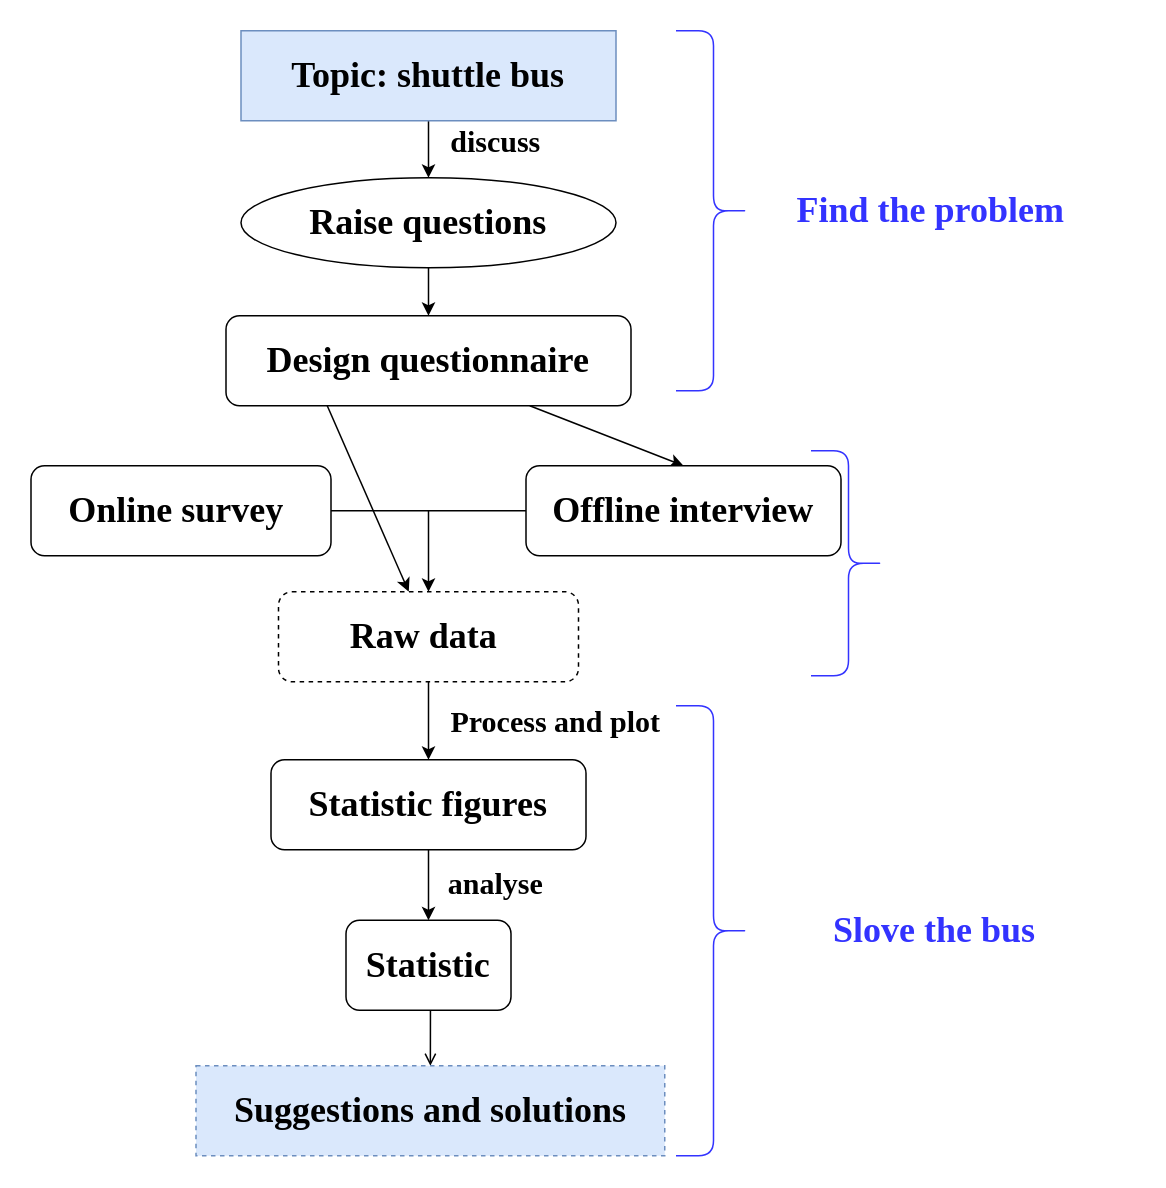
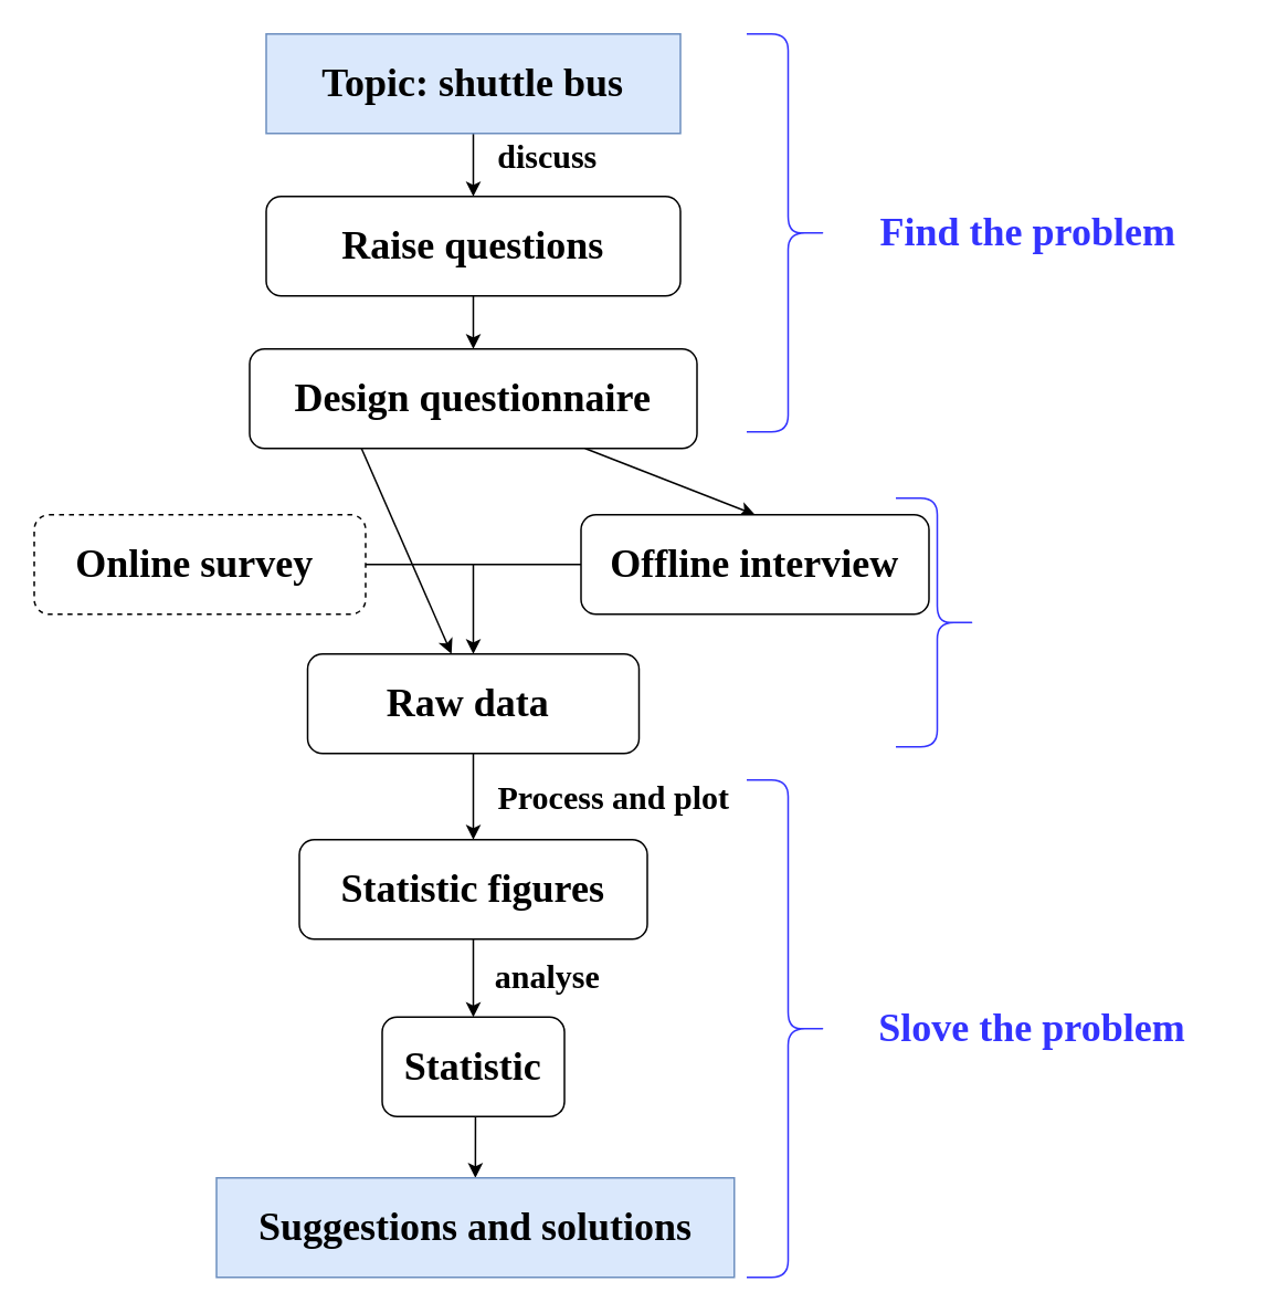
- <mxCell id="5" value="&lt;h1&gt;&lt;font face=&quot;Comic Sans MS&quot;&gt;Raise questions&lt;/font&gt;&lt;br&gt;&lt;/h1&gt;" style="ellipse;whiteSpace=wrap;html=1;" parent="1" vertex="1"><mxGeometry x="160" y="118" width="250" height="60" as="geometry" /></mxCell>
+ <mxCell id="5" value="&lt;h1&gt;&lt;font face=&quot;Comic Sans MS&quot;&gt;Raise questions&lt;/font&gt;&lt;br&gt;&lt;/h1&gt;" style="rounded=1;whiteSpace=wrap;html=1;" parent="1" vertex="1"><mxGeometry x="160" y="118" width="250" height="60" as="geometry" /></mxCell>
- <mxCell id="10" value="&lt;h1&gt;&lt;font face=&quot;Comic Sans MS&quot;&gt;Online survey&amp;nbsp;&lt;/font&gt;&lt;br&gt;&lt;/h1&gt;" style="rounded=1;whiteSpace=wrap;html=1;" parent="1" vertex="1"><mxGeometry x="20" y="310" width="200" height="60" as="geometry" /></mxCell>
+ <mxCell id="10" value="&lt;h1&gt;&lt;font face=&quot;Comic Sans MS&quot;&gt;Online survey&amp;nbsp;&lt;/font&gt;&lt;br&gt;&lt;/h1&gt;" style="rounded=1;whiteSpace=wrap;html=1;dashed=1;" parent="1" vertex="1"><mxGeometry x="20" y="310" width="200" height="60" as="geometry" /></mxCell>
- <mxCell id="13" value="&lt;h1&gt;&lt;font face=&quot;Comic Sans MS&quot;&gt;Raw data&amp;nbsp;&lt;/font&gt;&lt;br&gt;&lt;/h1&gt;" style="rounded=1;whiteSpace=wrap;html=1;dashed=1;" parent="1" vertex="1"><mxGeometry x="185" y="394" width="200" height="60" as="geometry" /></mxCell>
+ <mxCell id="13" value="&lt;h1&gt;&lt;font face=&quot;Comic Sans MS&quot;&gt;Raw data&amp;nbsp;&lt;/font&gt;&lt;br&gt;&lt;/h1&gt;" style="rounded=1;whiteSpace=wrap;html=1;" parent="1" vertex="1"><mxGeometry x="185" y="394" width="200" height="60" as="geometry" /></mxCell>
- <mxCell id="26" value="&lt;h1 style=&quot;font-family: &amp;#34;helvetica&amp;#34; ; font-style: normal ; letter-spacing: normal ; text-indent: 0px ; text-transform: none ; word-spacing: 0px&quot;&gt;&lt;font face=&quot;Comic Sans MS&quot; style=&quot;font-size: 24px&quot;&gt;Slove the bus&lt;/font&gt;&lt;/h1&gt;" style="text;whiteSpace=wrap;html=1;labelBackgroundColor=none;fontStyle=1;fontColor=#3333FF;align=center;verticalAlign=middle;labelBorderColor=none;" parent="1" vertex="1"><mxGeometry x="490" y="590" width="265" height="60" as="geometry" /></mxCell>
+ <mxCell id="26" value="&lt;h1 style=&quot;font-family: &amp;#34;helvetica&amp;#34; ; font-style: normal ; letter-spacing: normal ; text-indent: 0px ; text-transform: none ; word-spacing: 0px&quot;&gt;&lt;font face=&quot;Comic Sans MS&quot; style=&quot;font-size: 24px&quot;&gt;Slove the problem&lt;/font&gt;&lt;/h1&gt;" style="text;whiteSpace=wrap;html=1;labelBackgroundColor=none;fontStyle=1;fontColor=#3333FF;align=center;verticalAlign=middle;labelBorderColor=none;" parent="1" vertex="1"><mxGeometry x="490" y="590" width="265" height="60" as="geometry" /></mxCell>
- <mxCell id="17" style="edgeStyle=orthogonalEdgeStyle;rounded=0;orthogonalLoop=1;jettySize=auto;html=1;exitX=0.5;exitY=1;exitDx=0;exitDy=0;entryX=0.5;entryY=0;entryDx=0;entryDy=0;startArrow=none;startFill=0;endArrow=open;" parent="1" source="18" target="19" edge="1"><mxGeometry relative="1" as="geometry" /></mxCell>
+ <mxCell id="17" style="edgeStyle=orthogonalEdgeStyle;rounded=0;orthogonalLoop=1;jettySize=auto;html=1;exitX=0.5;exitY=1;exitDx=0;exitDy=0;entryX=0.5;entryY=0;entryDx=0;entryDy=0;startArrow=none;startFill=0;" parent="1" source="18" target="19" edge="1"><mxGeometry relative="1" as="geometry" /></mxCell>
- <mxCell id="19" value="&lt;h1&gt;&lt;font face=&quot;Comic Sans MS&quot;&gt;Suggestions and solutions&lt;/font&gt;&lt;/h1&gt;" style="rounded=0;whiteSpace=wrap;html=1;fillColor=#dae8fc;strokeColor=#6c8ebf;dashed=1;" parent="1" vertex="1"><mxGeometry x="130" y="710" width="312.5" height="60" as="geometry" /></mxCell>
+ <mxCell id="19" value="&lt;h1&gt;&lt;font face=&quot;Comic Sans MS&quot;&gt;Suggestions and solutions&lt;/font&gt;&lt;/h1&gt;" style="rounded=0;whiteSpace=wrap;html=1;fillColor=#dae8fc;strokeColor=#6c8ebf;" parent="1" vertex="1"><mxGeometry x="130" y="710" width="312.5" height="60" as="geometry" /></mxCell>
